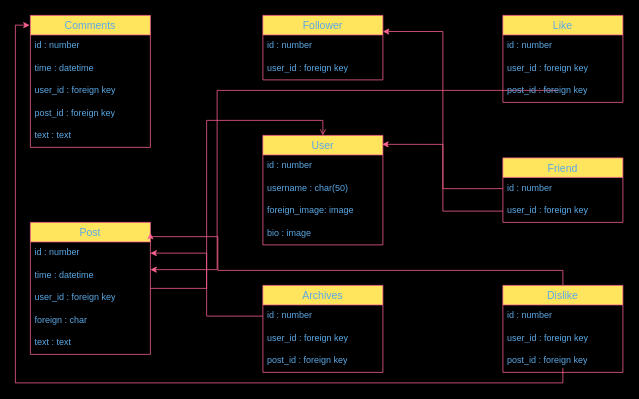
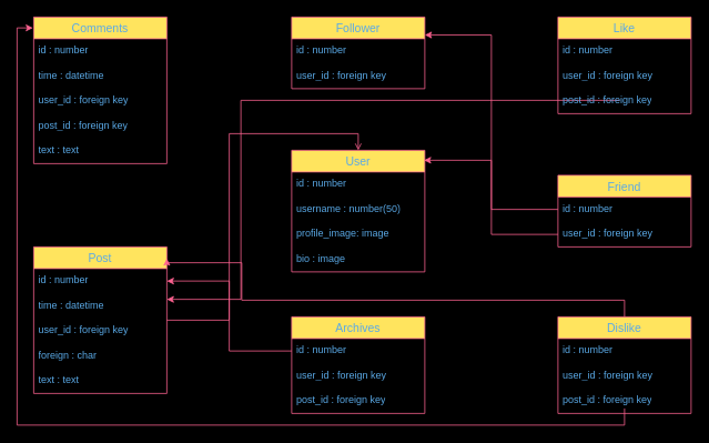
- <mxCell id="37" value="username : char(50)" style="text;strokeColor=none;fillColor=none;spacingLeft=4;spacingRight=4;overflow=hidden;rotatable=0;points=[[0,0.5],[1,0.5]];portConstraint=eastwest;fontSize=12;whiteSpace=wrap;html=1;labelBackgroundColor=none;fontColor=#5AA9E6;rounded=0;" vertex="1" parent="35"><mxGeometry y="56" width="160" height="30" as="geometry" /></mxCell>
+ <mxCell id="37" value="username : number(50)" style="text;strokeColor=none;fillColor=none;spacingLeft=4;spacingRight=4;overflow=hidden;rotatable=0;points=[[0,0.5],[1,0.5]];portConstraint=eastwest;fontSize=12;whiteSpace=wrap;html=1;labelBackgroundColor=none;fontColor=#5AA9E6;rounded=0;" vertex="1" parent="35"><mxGeometry y="56" width="160" height="30" as="geometry" /></mxCell>
- <mxCell id="38" value="foreign_image: image" style="text;strokeColor=none;fillColor=none;spacingLeft=4;spacingRight=4;overflow=hidden;rotatable=0;points=[[0,0.5],[1,0.5]];portConstraint=eastwest;fontSize=12;whiteSpace=wrap;html=1;labelBackgroundColor=none;fontColor=#5AA9E6;rounded=0;" vertex="1" parent="35"><mxGeometry y="86" width="160" height="30" as="geometry" /></mxCell>
+ <mxCell id="38" value="profile_image: image" style="text;strokeColor=none;fillColor=none;spacingLeft=4;spacingRight=4;overflow=hidden;rotatable=0;points=[[0,0.5],[1,0.5]];portConstraint=eastwest;fontSize=12;whiteSpace=wrap;html=1;labelBackgroundColor=none;fontColor=#5AA9E6;rounded=0;" vertex="1" parent="35"><mxGeometry y="86" width="160" height="30" as="geometry" /></mxCell>
